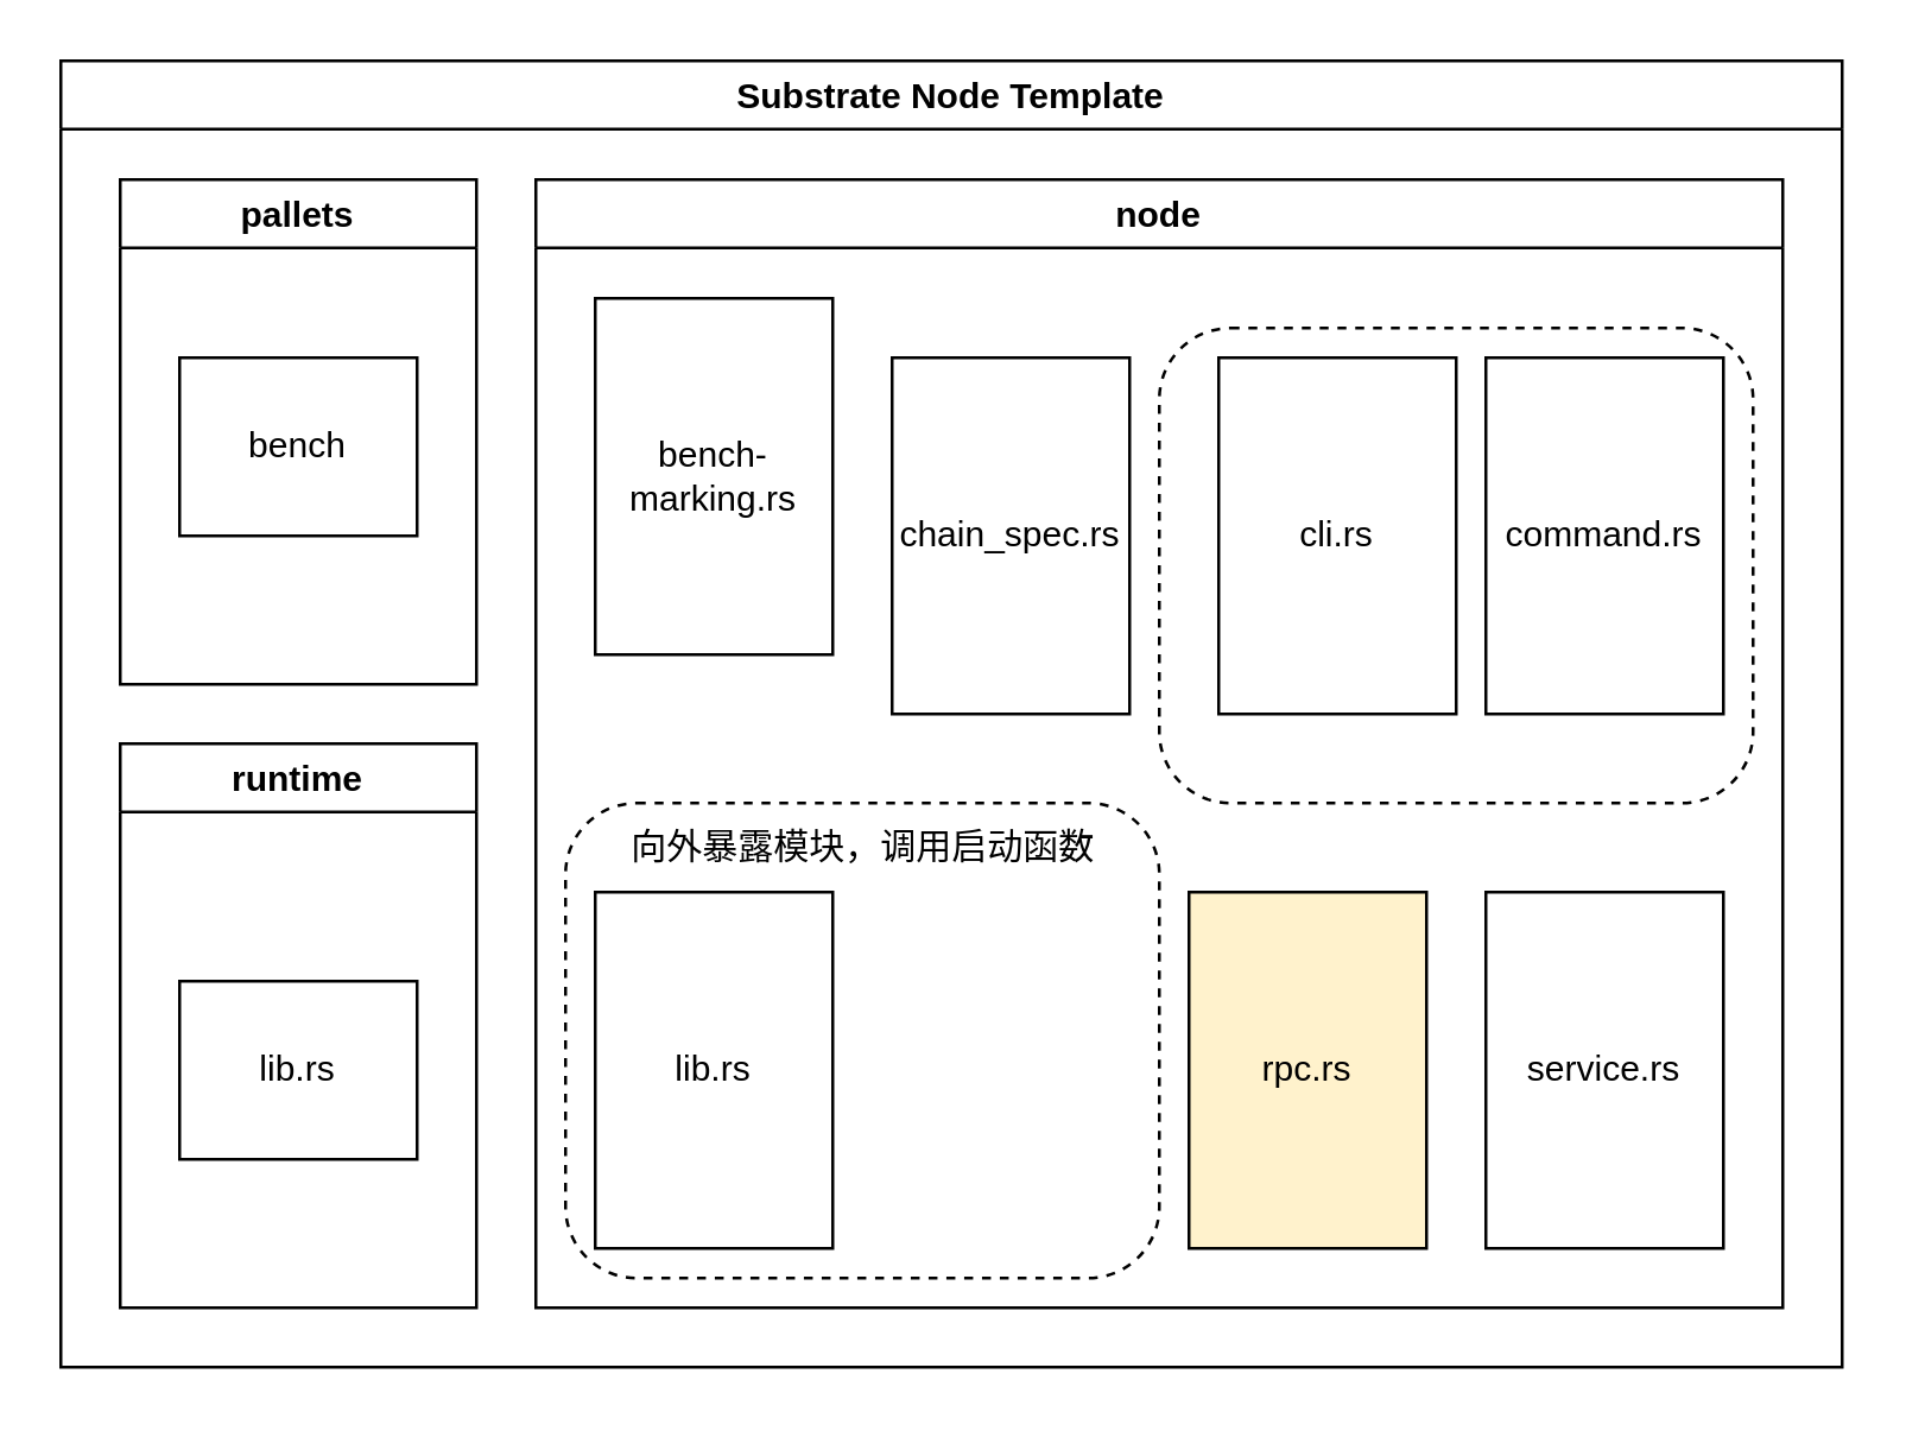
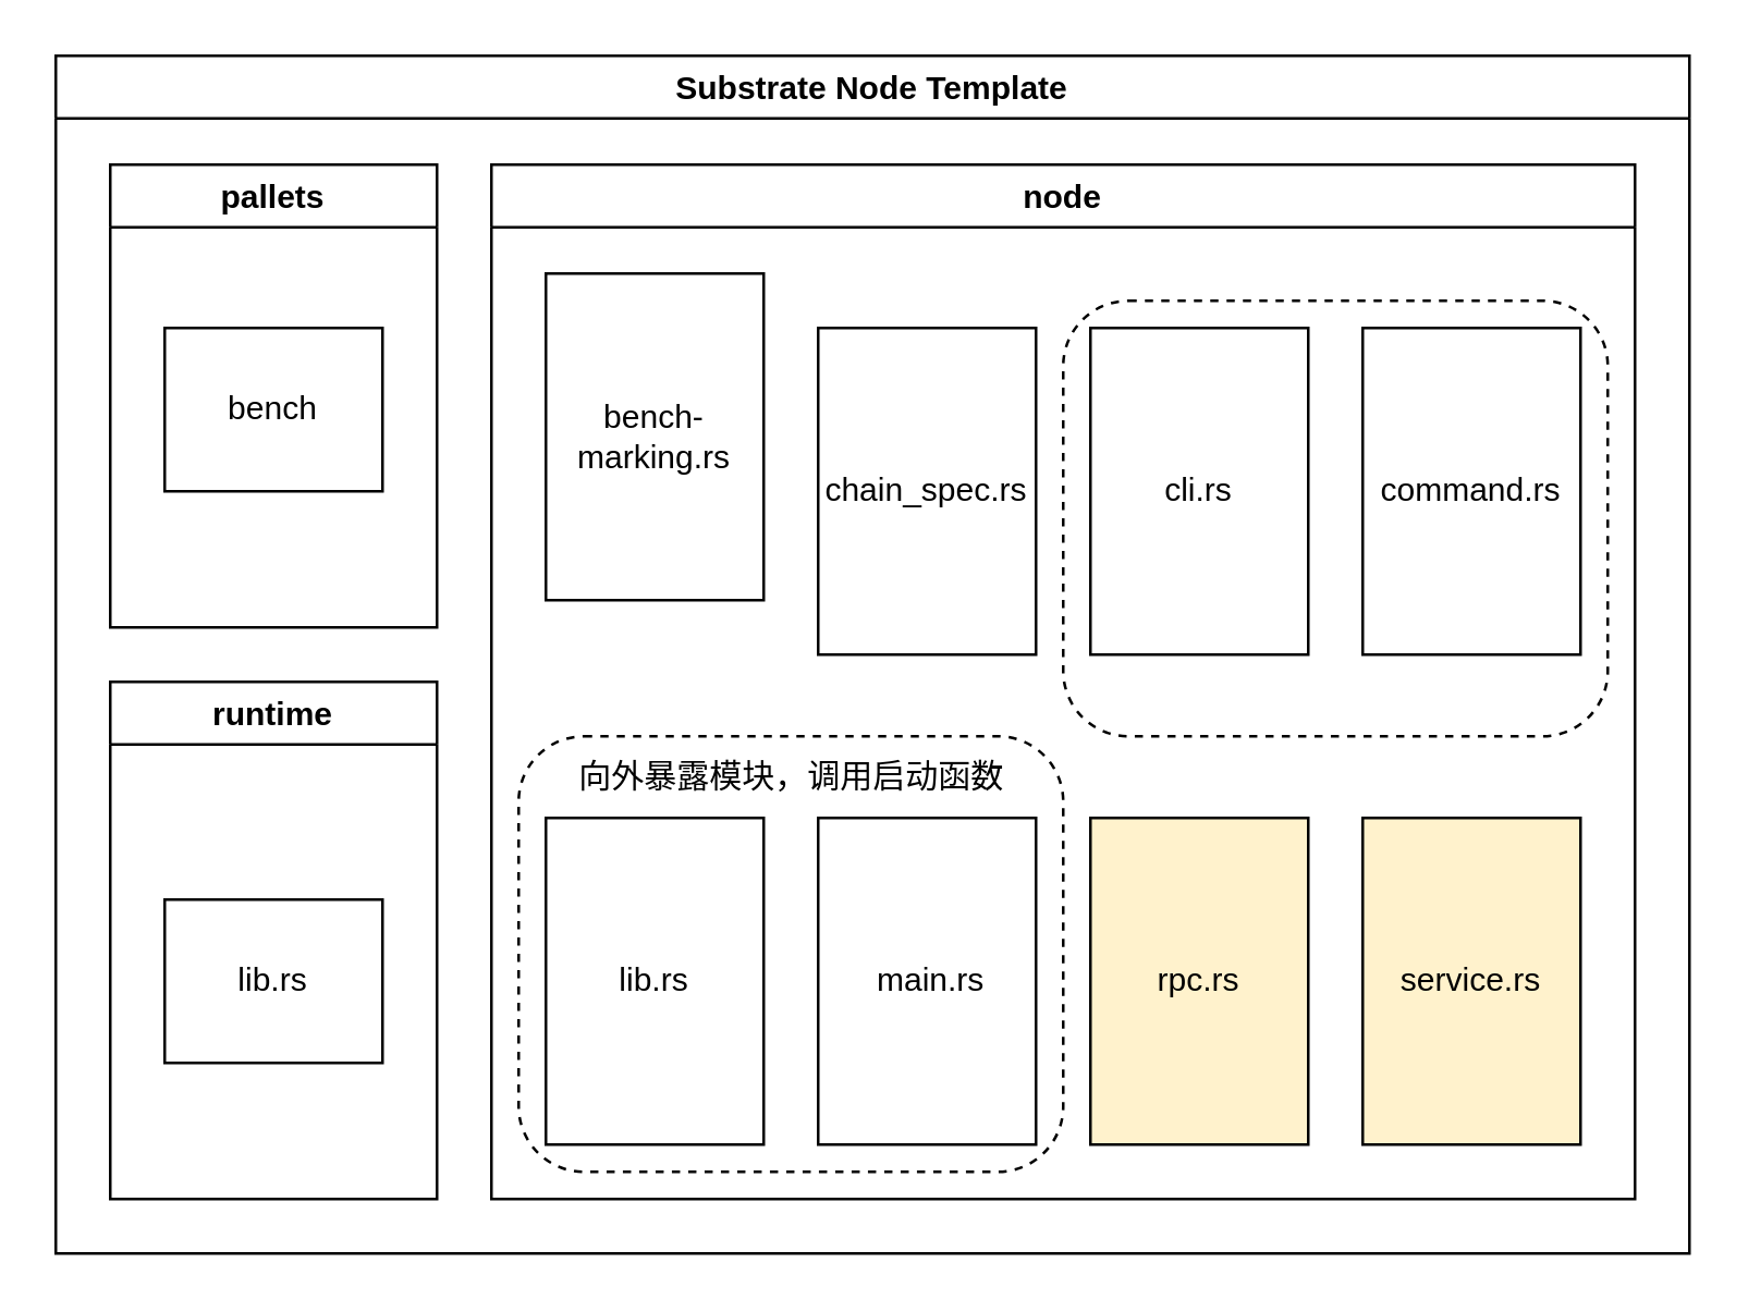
- <mxCell id="11" value="cli.rs" style="rounded=0;whiteSpace=wrap;html=1;" parent="7" vertex="1"><mxGeometry x="230" y="60" width="80" height="120" as="geometry" /></mxCell>
+ <mxCell id="11" value="cli.rs" style="rounded=0;whiteSpace=wrap;html=1;" parent="7" vertex="1"><mxGeometry x="220" y="60" width="80" height="120" as="geometry" /></mxCell>
+ <mxCell id="14" value="&amp;nbsp;main.rs" style="rounded=0;whiteSpace=wrap;html=1;" parent="7" vertex="1"><mxGeometry x="120" y="240" width="80" height="120" as="geometry" /></mxCell>
- <mxCell id="16" value="service.rs" style="rounded=0;whiteSpace=wrap;html=1;" parent="7" vertex="1"><mxGeometry x="320" y="240" width="80" height="120" as="geometry" /></mxCell>
+ <mxCell id="16" value="service.rs" style="rounded=0;whiteSpace=wrap;html=1;fillColor=#fff2cc;" parent="7" vertex="1"><mxGeometry x="320" y="240" width="80" height="120" as="geometry" /></mxCell>
